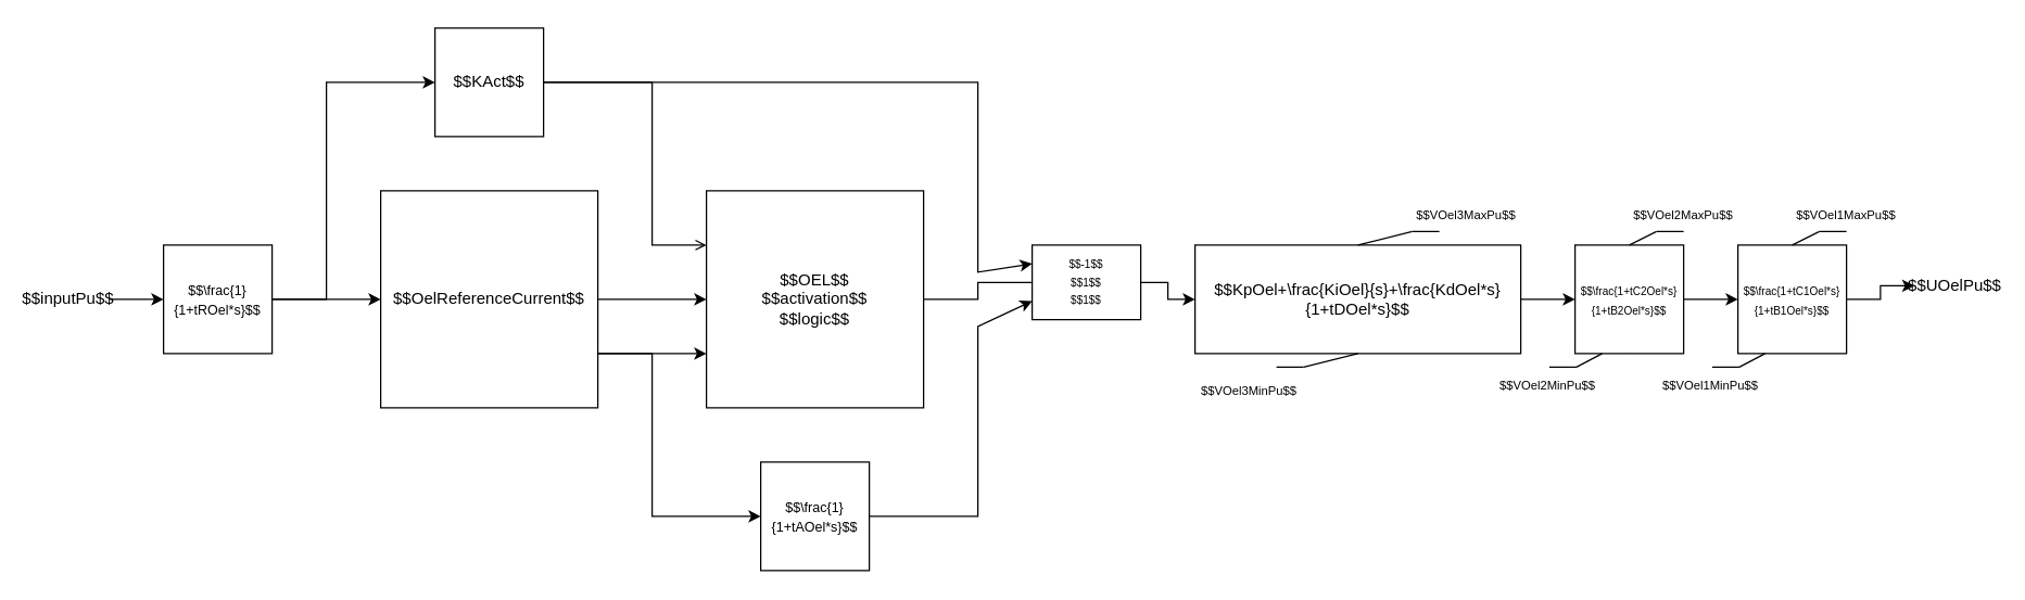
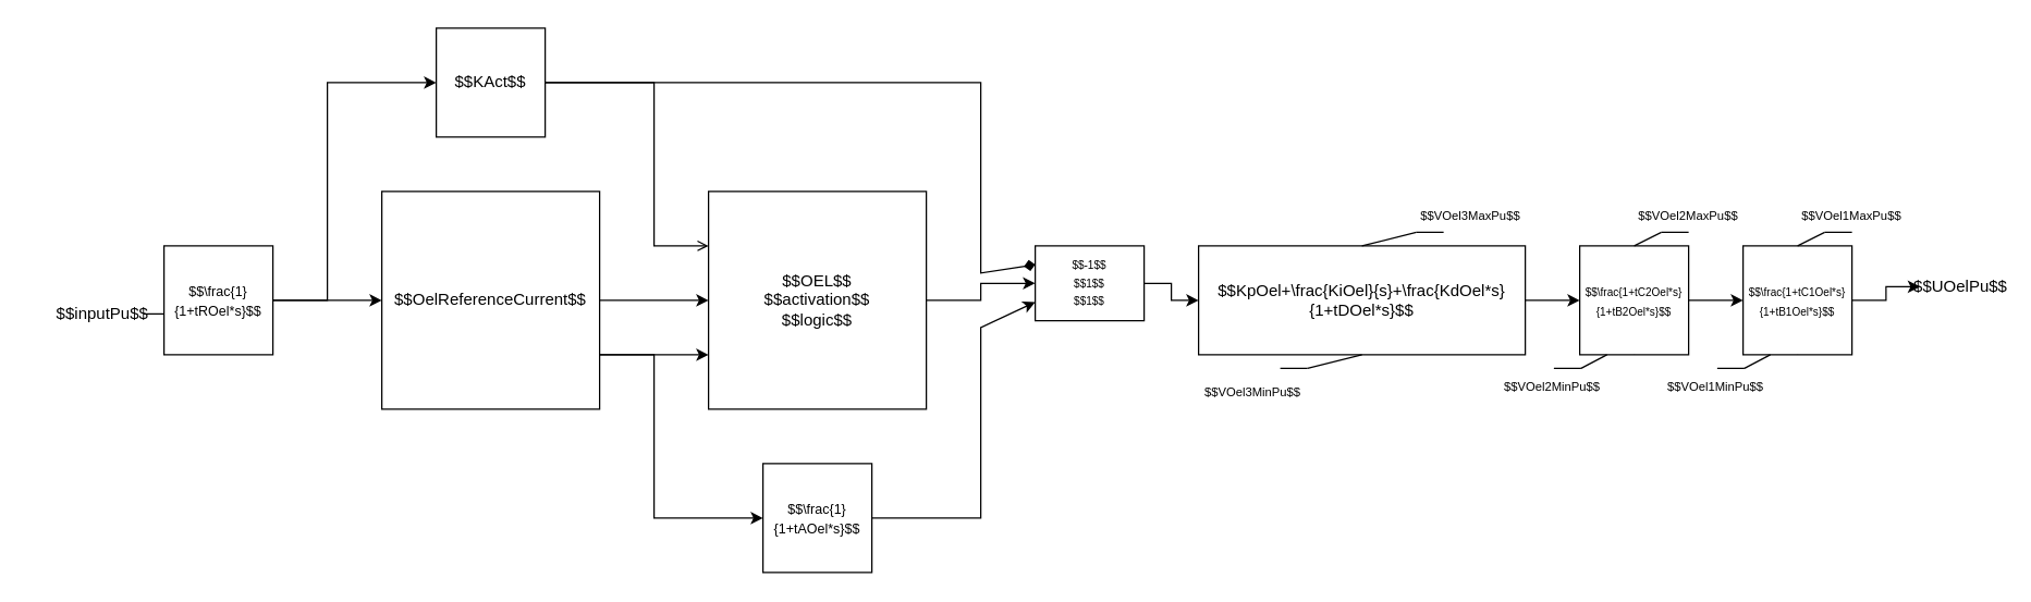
- <mxCell id="45" value="" style="endArrow=classic;html=1;rounded=0;exitX=1;exitY=0.5;exitDx=0;exitDy=0;entryX=0;entryY=0.25;entryDx=0;entryDy=0;" parent="1" source="13" target="4" edge="1"><mxGeometry width="50" height="50" relative="1" as="geometry"><mxPoint x="670" y="210" as="sourcePoint" /><mxPoint x="720" y="160" as="targetPoint" /><Array as="points"><mxPoint x="720" y="60" /><mxPoint x="720" y="200" /></Array></mxGeometry></mxCell>
+ <mxCell id="45" value="" style="endArrow=diamond;html=1;rounded=0;exitX=1;exitY=0.5;exitDx=0;exitDy=0;entryX=0;entryY=0.25;entryDx=0;entryDy=0;" parent="1" source="13" target="4" edge="1"><mxGeometry width="50" height="50" relative="1" as="geometry"><mxPoint x="670" y="210" as="sourcePoint" /><mxPoint x="720" y="160" as="targetPoint" /><Array as="points"><mxPoint x="720" y="60" /><mxPoint x="720" y="200" /></Array></mxGeometry></mxCell>
- <mxCell id="20" value="" style="edgeStyle=orthogonalEdgeStyle;rounded=0;orthogonalLoop=1;jettySize=auto;html=1;endArrow=none;" parent="1" source="21" target="4" edge="1"><mxGeometry relative="1" as="geometry" /></mxCell>
+ <mxCell id="20" value="" style="edgeStyle=orthogonalEdgeStyle;rounded=0;orthogonalLoop=1;jettySize=auto;html=1;" parent="1" source="21" target="4" edge="1"><mxGeometry relative="1" as="geometry" /></mxCell>
- <mxCell id="19" value="$$inputPu$$" style="text;strokeColor=none;align=center;fillColor=none;html=1;verticalAlign=middle;whiteSpace=wrap;rounded=0;" parent="1" vertex="1"><mxGeometry x="20" y="205" width="60" height="30" as="geometry" /></mxCell>
+ <mxCell id="19" value="$$inputPu$$" style="text;strokeColor=none;align=center;fillColor=none;html=1;verticalAlign=middle;whiteSpace=wrap;rounded=0;" parent="1" vertex="1"><mxGeometry x="45" y="215" width="60" height="30" as="geometry" /></mxCell>
